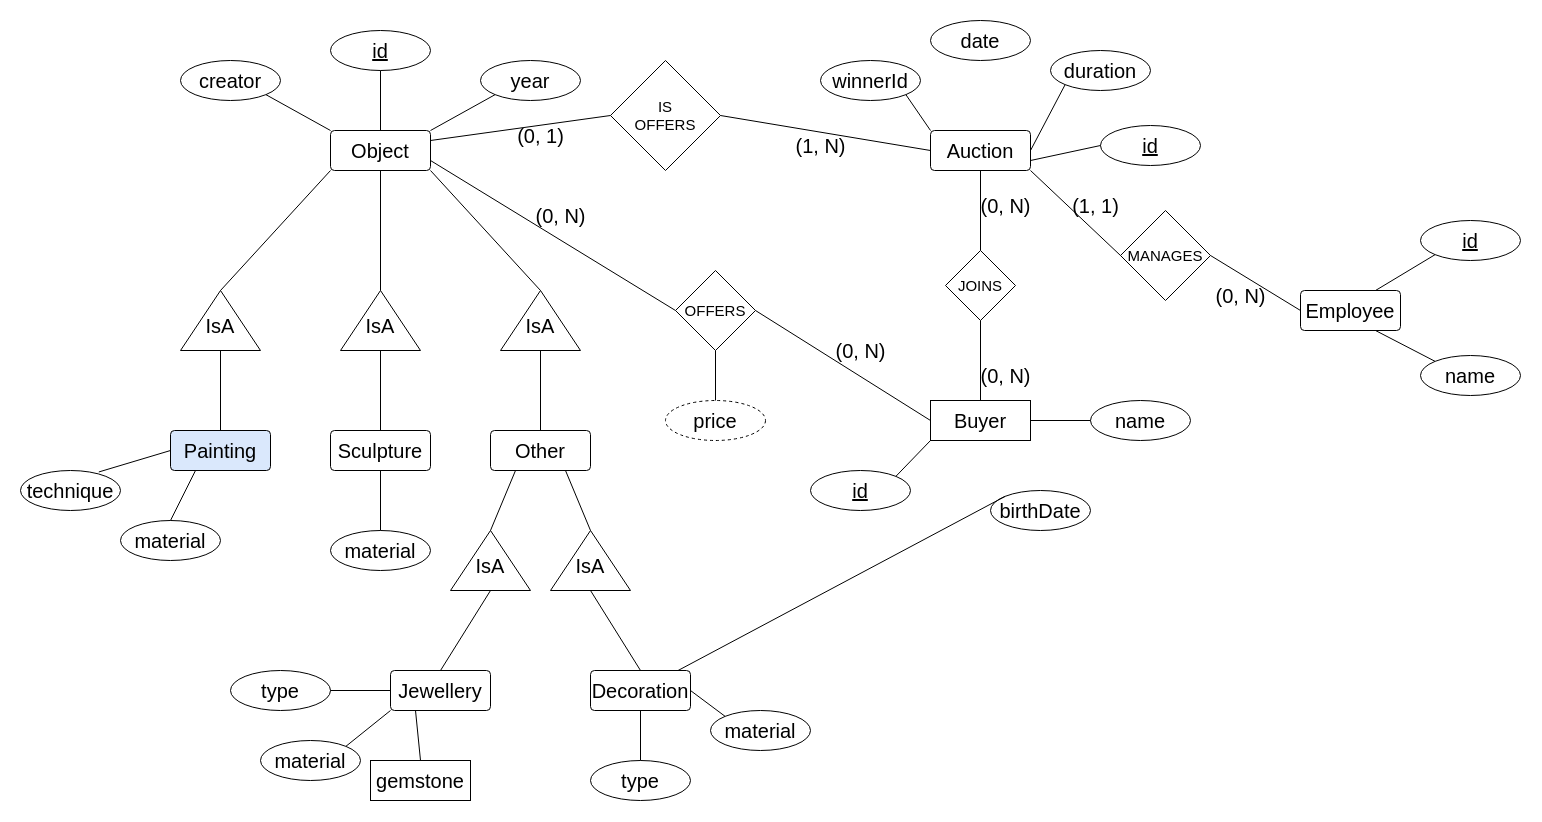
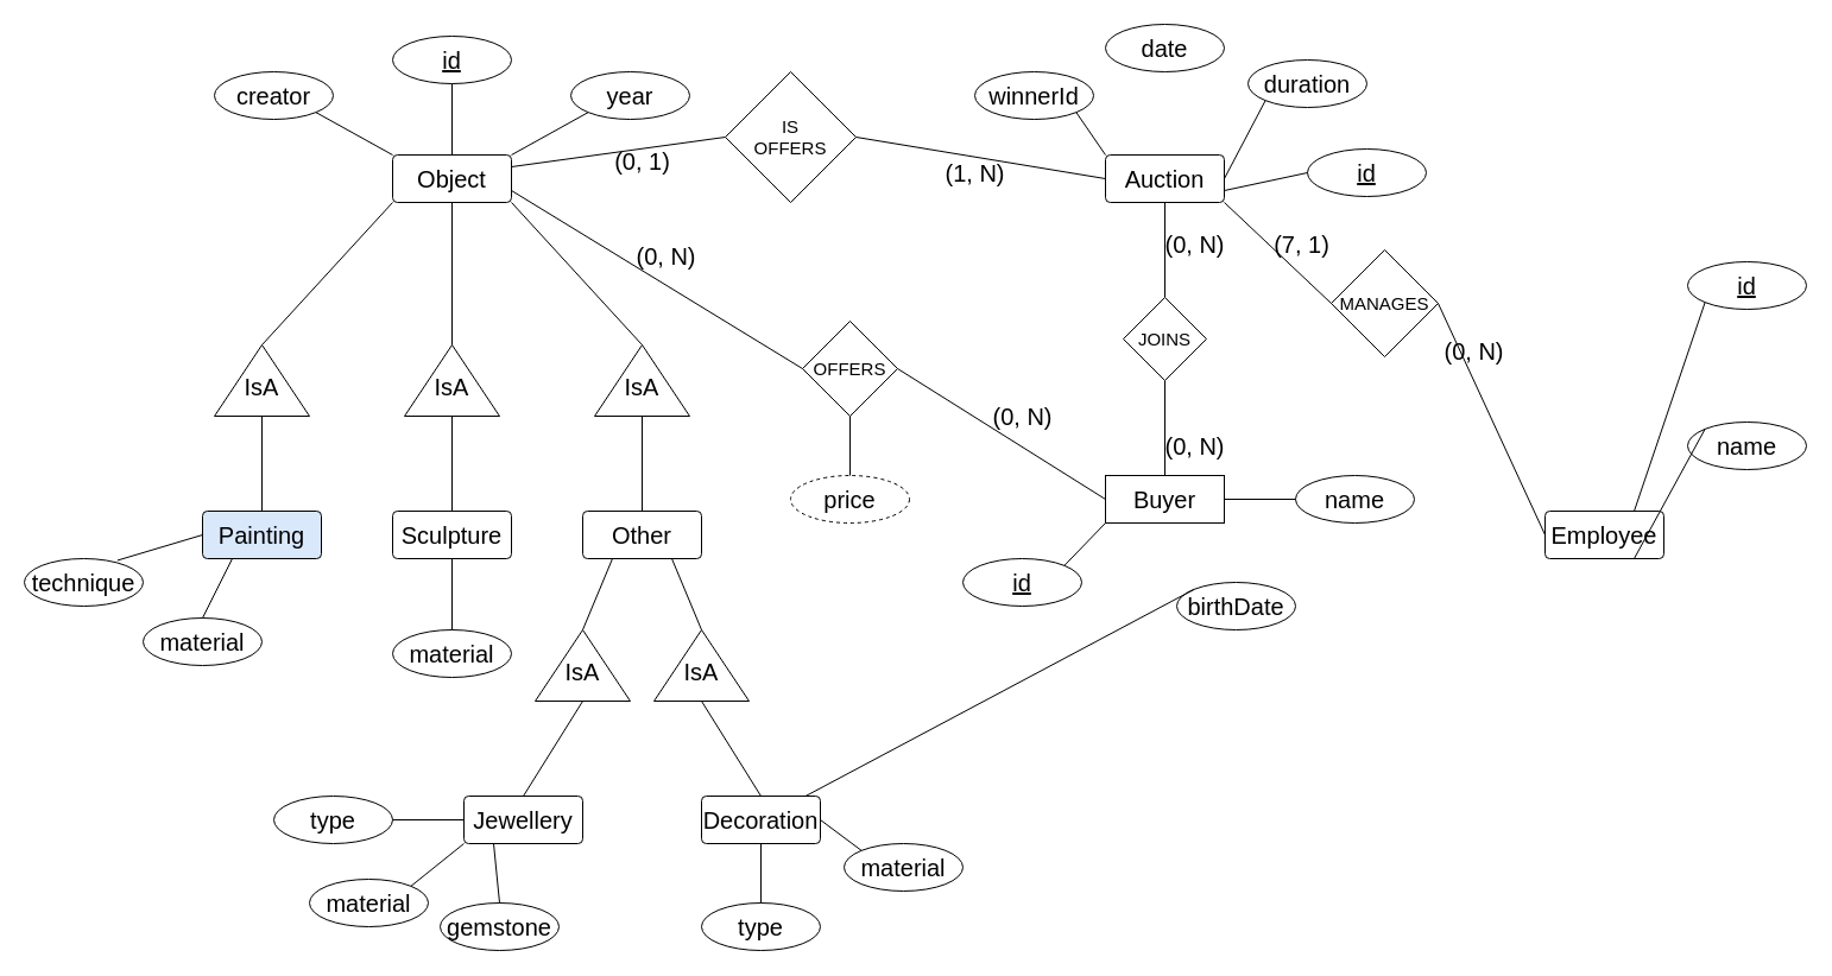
- <mxCell id="88" value="(1, 1)" style="text;html=1;align=center;verticalAlign=middle;resizable=0;points=[];autosize=1;strokeColor=none;fillColor=none;fontSize=20;" vertex="1" parent="1"><mxGeometry x="1060" y="185" width="70" height="40" as="geometry" /></mxCell>
+ <mxCell id="88" value="(7, 1)" style="text;html=1;align=center;verticalAlign=middle;resizable=0;points=[];autosize=1;strokeColor=none;fillColor=none;fontSize=20;" vertex="1" parent="1"><mxGeometry x="1060" y="185" width="70" height="40" as="geometry" /></mxCell>
- <mxCell id="80" value="Employee" style="rounded=1;arcSize=10;whiteSpace=wrap;html=1;align=center;fontSize=20;" vertex="1" parent="1"><mxGeometry x="1300" y="290" width="100" height="40" as="geometry" /></mxCell>
+ <mxCell id="80" value="Employee" style="rounded=1;arcSize=10;whiteSpace=wrap;html=1;align=center;fontSize=20;" vertex="1" parent="1"><mxGeometry x="1300" y="430" width="100" height="40" as="geometry" /></mxCell>
- <mxCell id="42" value="gemstone" style="whiteSpace=wrap;html=1;align=center;fontSize=20;rounded=0;" vertex="1" parent="1"><mxGeometry x="370" y="760" width="100" height="40" as="geometry" /></mxCell>
+ <mxCell id="42" value="gemstone" style="ellipse;whiteSpace=wrap;html=1;align=center;fontSize=20;" vertex="1" parent="1"><mxGeometry x="370" y="760" width="100" height="40" as="geometry" /></mxCell>
